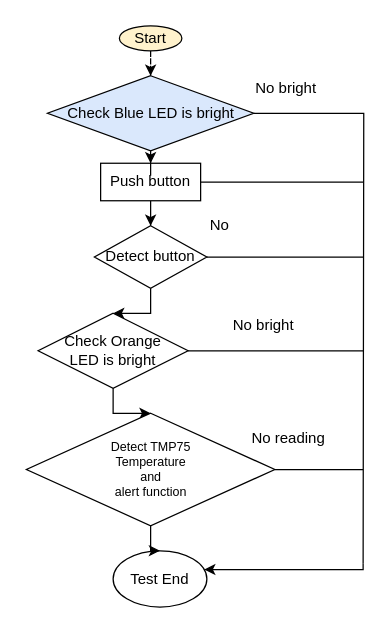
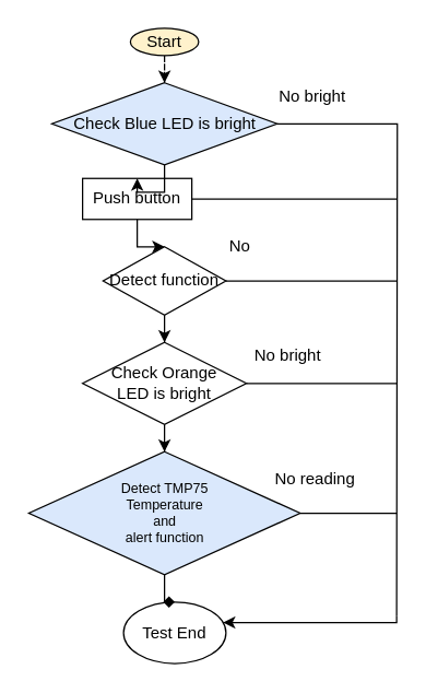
- <mxCell id="6" value="Push button" style="rounded=0;whiteSpace=wrap;html=1;" vertex="1" parent="1"><mxGeometry x="80" y="130" width="80" height="30" as="geometry" /></mxCell>
+ <mxCell id="6" value="Push button" style="rounded=0;whiteSpace=wrap;html=1;" vertex="1" parent="1"><mxGeometry x="60" y="130" width="80" height="30" as="geometry" /></mxCell>
- <mxCell id="15" value="&lt;span style=&quot;text-align: left ; white-space: normal&quot;&gt;Detect button&lt;/span&gt;" style="rhombus;whiteSpace=wrap;html=1;" vertex="1" parent="1"><mxGeometry x="75" y="180" width="90" height="50" as="geometry" /></mxCell>
+ <mxCell id="15" value="&lt;span style=&quot;text-align: left ; white-space: normal&quot;&gt;Detect function&lt;/span&gt;" style="rhombus;whiteSpace=wrap;html=1;" vertex="1" parent="1"><mxGeometry x="75" y="180" width="90" height="50" as="geometry" /></mxCell>
- <mxCell id="12" value="&lt;span style=&quot;text-align: left ; white-space: normal&quot;&gt;Check Orange&lt;br&gt;LED is bright&lt;/span&gt;" style="rhombus;whiteSpace=wrap;html=1;" vertex="1" parent="1"><mxGeometry x="30" y="250" width="120" height="60" as="geometry" /></mxCell>
+ <mxCell id="12" value="&lt;span style=&quot;text-align: left ; white-space: normal&quot;&gt;Check Orange&lt;br&gt;LED is bright&lt;/span&gt;" style="rhombus;whiteSpace=wrap;html=1;" vertex="1" parent="1"><mxGeometry x="60" y="250" width="120" height="60" as="geometry" /></mxCell>
- <mxCell id="23" value="&lt;span style=&quot;white-space: normal ; font-size: 10px&quot;&gt;Detect TMP75&lt;br style=&quot;font-size: 10px&quot;&gt;&lt;div style=&quot;font-size: 10px&quot;&gt;&lt;span style=&quot;font-size: 10px&quot;&gt;Temperature&lt;/span&gt;&lt;/div&gt;&lt;div style=&quot;font-size: 10px&quot;&gt;&lt;span style=&quot;font-size: 10px&quot;&gt;and&lt;/span&gt;&lt;/div&gt;&lt;div style=&quot;font-size: 10px&quot;&gt;&lt;span style=&quot;font-size: 10px&quot;&gt;alert function&lt;/span&gt;&lt;/div&gt;&lt;/span&gt;" style="rhombus;whiteSpace=wrap;html=1;align=center;fontSize=10;" vertex="1" parent="1"><mxGeometry x="20.63" y="330" width="198.75" height="90" as="geometry" /></mxCell>
+ <mxCell id="23" value="&lt;span style=&quot;white-space: normal ; font-size: 10px&quot;&gt;Detect TMP75&lt;br style=&quot;font-size: 10px&quot;&gt;&lt;div style=&quot;font-size: 10px&quot;&gt;&lt;span style=&quot;font-size: 10px&quot;&gt;Temperature&lt;/span&gt;&lt;/div&gt;&lt;div style=&quot;font-size: 10px&quot;&gt;&lt;span style=&quot;font-size: 10px&quot;&gt;and&lt;/span&gt;&lt;/div&gt;&lt;div style=&quot;font-size: 10px&quot;&gt;&lt;span style=&quot;font-size: 10px&quot;&gt;alert function&lt;/span&gt;&lt;/div&gt;&lt;/span&gt;" style="rhombus;whiteSpace=wrap;html=1;align=center;fontSize=10;fillColor=#dae8fc;" vertex="1" parent="1"><mxGeometry x="20.63" y="330" width="198.75" height="90" as="geometry" /></mxCell>
- <mxCell id="21" style="edgeStyle=orthogonalEdgeStyle;rounded=0;orthogonalLoop=1;jettySize=auto;html=1;" edge="1" parent="1" source="23" target="17"><mxGeometry relative="1" as="geometry" /></mxCell>
+ <mxCell id="21" style="edgeStyle=orthogonalEdgeStyle;rounded=0;orthogonalLoop=1;jettySize=auto;html=1;endArrow=diamond;" edge="1" parent="1" source="23" target="17"><mxGeometry relative="1" as="geometry" /></mxCell>
